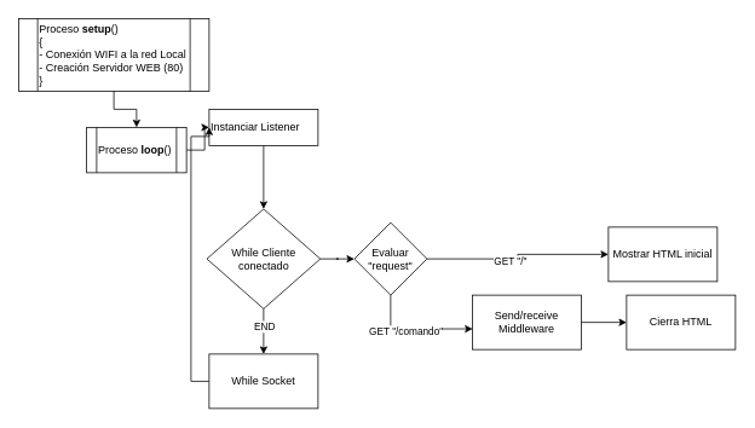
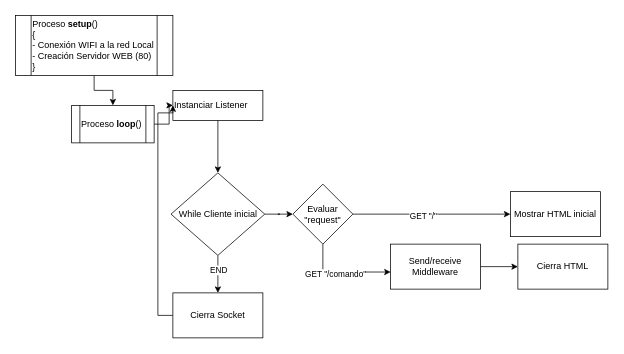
- <mxCell id="19" value="Mostrar HTML inicial" style="whiteSpace=wrap;html=1;" vertex="1" parent="1"><mxGeometry x="670" y="250" width="120" height="60" as="geometry" /></mxCell>
+ <mxCell id="19" value="Mostrar HTML inicial" style="whiteSpace=wrap;html=1;" vertex="1" parent="1"><mxGeometry x="680" y="255" width="120" height="60" as="geometry" /></mxCell>
- <mxCell id="11" value="While Cliente conectado" style="rhombus;whiteSpace=wrap;html=1;" parent="1" vertex="1"><mxGeometry x="227.5" y="230" width="125" height="110" as="geometry" /></mxCell>
+ <mxCell id="11" value="While Cliente inicial" style="rhombus;whiteSpace=wrap;html=1;" parent="1" vertex="1"><mxGeometry x="227.5" y="230" width="125" height="110" as="geometry" /></mxCell>
- <mxCell id="13" value="While Socket" style="whiteSpace=wrap;html=1;" parent="1" vertex="1"><mxGeometry x="230" y="390" width="120" height="60" as="geometry" /></mxCell>
+ <mxCell id="13" value="Cierra Socket" style="whiteSpace=wrap;html=1;" parent="1" vertex="1"><mxGeometry x="230" y="390" width="120" height="60" as="geometry" /></mxCell>
